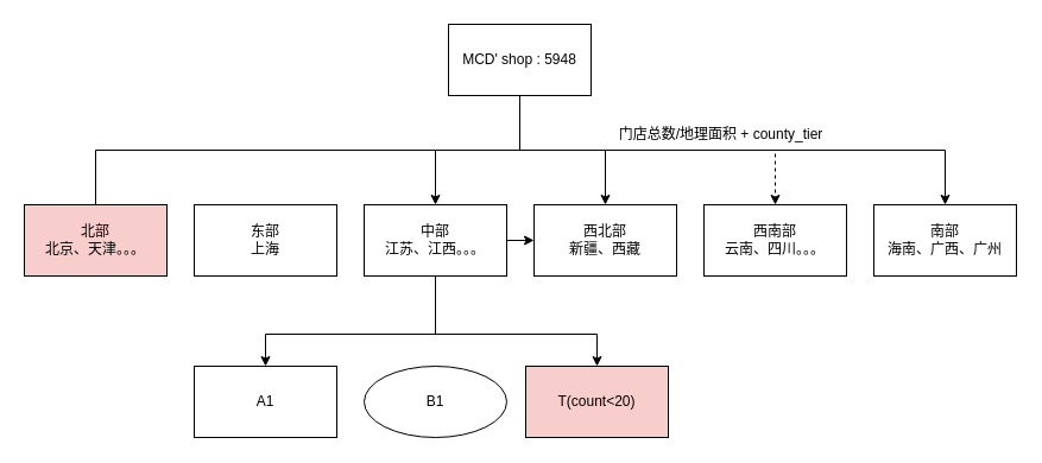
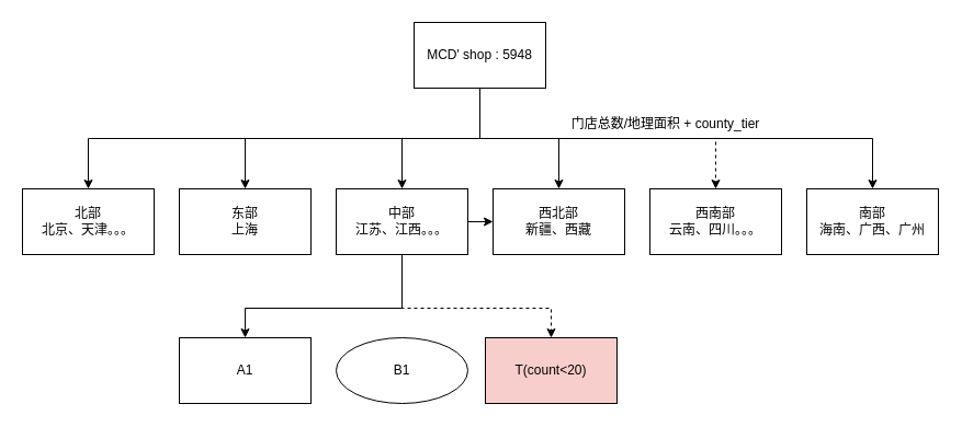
+ <mxCell id="2" value="" style="edgeStyle=orthogonalEdgeStyle;rounded=0;orthogonalLoop=1;jettySize=auto;html=1;exitX=0.5;exitY=1;exitDx=0;exitDy=0;" edge="1" parent="1" source="8" target="9"><mxGeometry relative="1" as="geometry" /></mxCell>
- <mxCell id="7" style="edgeStyle=orthogonalEdgeStyle;rounded=0;orthogonalLoop=1;jettySize=auto;html=1;endArrow=none;" edge="1" parent="1" source="8" target="18"><mxGeometry relative="1" as="geometry"><Array as="points"><mxPoint x="437" y="126" /><mxPoint x="80" y="126" /></Array></mxGeometry></mxCell>
+ <mxCell id="7" style="edgeStyle=orthogonalEdgeStyle;rounded=0;orthogonalLoop=1;jettySize=auto;html=1;" edge="1" parent="1" source="8" target="18"><mxGeometry relative="1" as="geometry"><Array as="points"><mxPoint x="437" y="126" /><mxPoint x="80" y="126" /></Array></mxGeometry></mxCell>
- <mxCell id="18" value="北部&lt;div&gt;北京、天津。。。&lt;/div&gt;" style="rounded=0;whiteSpace=wrap;html=1;fillColor=#f8cecc;" vertex="1" parent="1"><mxGeometry x="20" y="172" width="120" height="60" as="geometry" /></mxCell>
+ <mxCell id="18" value="北部&lt;div&gt;北京、天津。。。&lt;/div&gt;" style="rounded=0;whiteSpace=wrap;html=1;" vertex="1" parent="1"><mxGeometry x="20" y="172" width="120" height="60" as="geometry" /></mxCell>
- <mxCell id="12" style="edgeStyle=orthogonalEdgeStyle;rounded=0;orthogonalLoop=1;jettySize=auto;html=1;" edge="1" parent="1" source="13" target="21"><mxGeometry relative="1" as="geometry"><Array as="points"><mxPoint x="366" y="281" /><mxPoint x="502" y="281" /></Array></mxGeometry></mxCell>
+ <mxCell id="12" style="edgeStyle=orthogonalEdgeStyle;rounded=0;orthogonalLoop=1;jettySize=auto;html=1;dashed=1;" edge="1" parent="1" source="13" target="21"><mxGeometry relative="1" as="geometry"><Array as="points"><mxPoint x="366" y="281" /><mxPoint x="502" y="281" /></Array></mxGeometry></mxCell>
